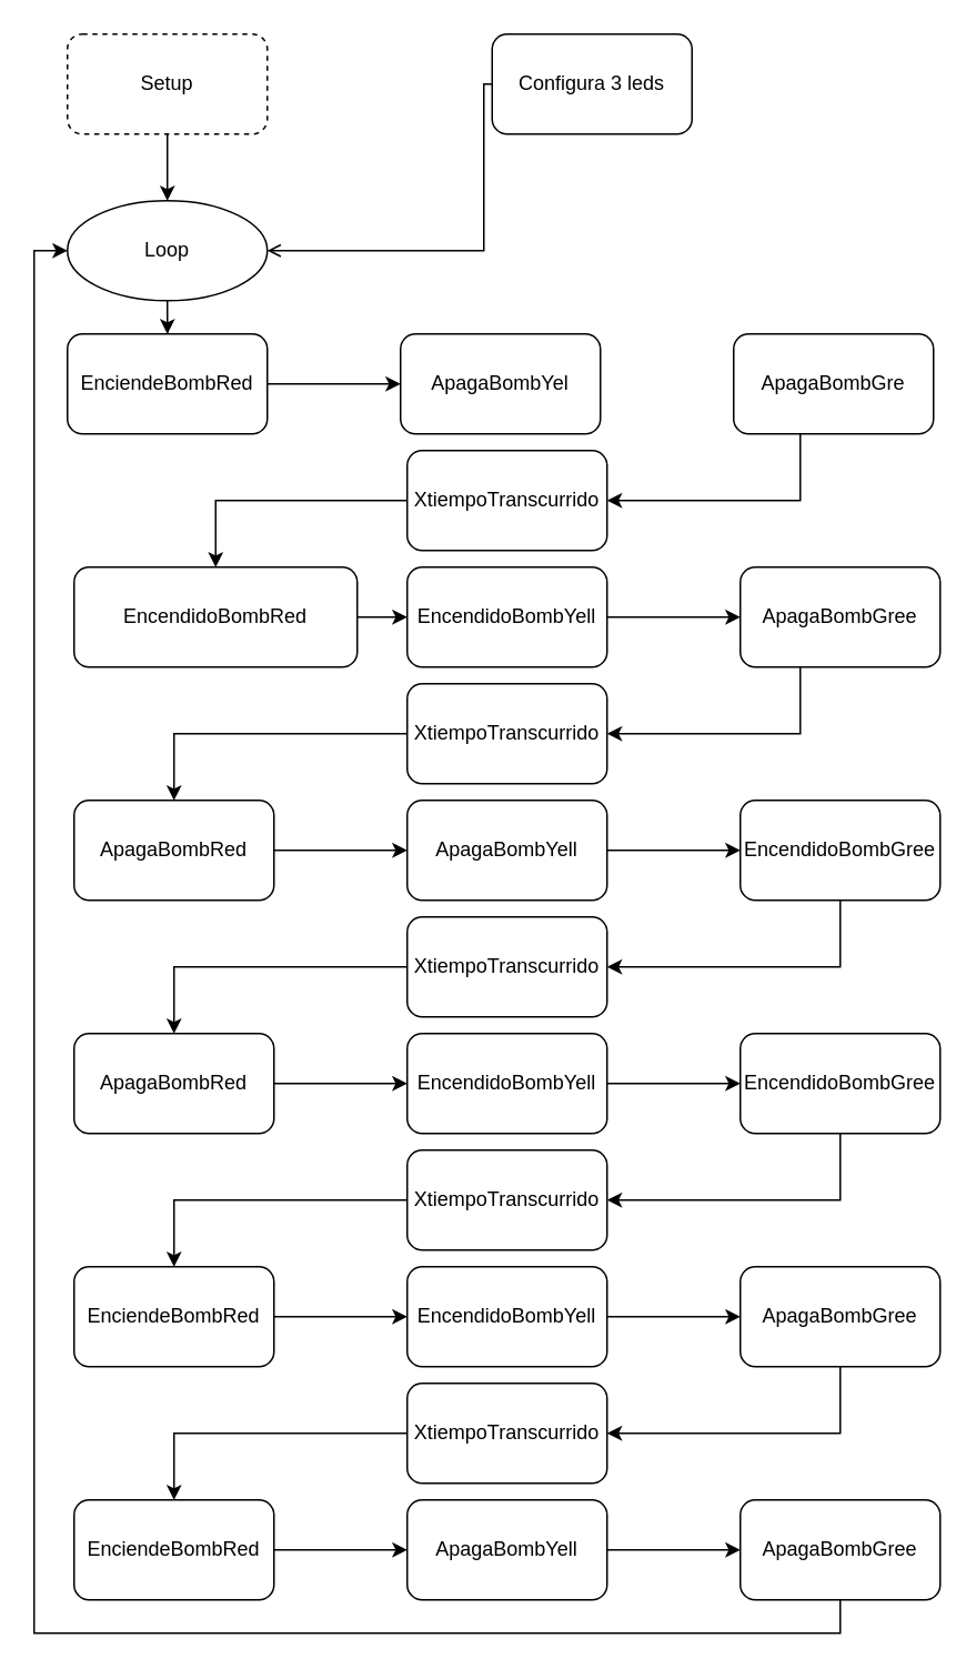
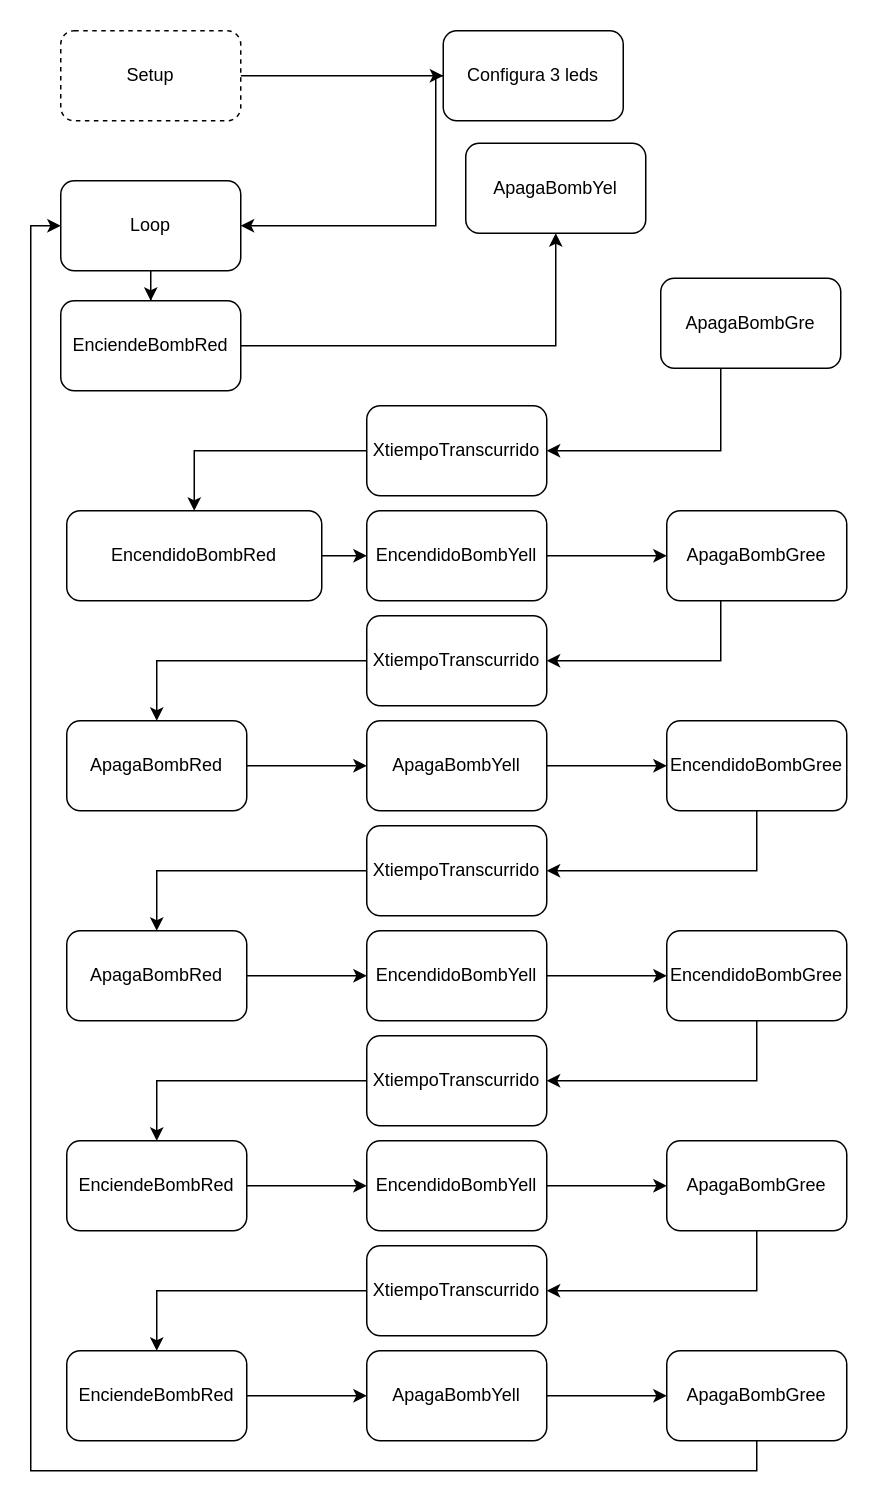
- <mxCell id="6" value="" style="edgeStyle=orthogonalEdgeStyle;rounded=0;orthogonalLoop=1;jettySize=auto;html=1;" edge="1" parent="1" source="7" target="5"><mxGeometry relative="1" as="geometry" /></mxCell>
+ <mxCell id="6" value="" style="edgeStyle=orthogonalEdgeStyle;rounded=0;orthogonalLoop=1;jettySize=auto;html=1;" edge="1" parent="1" source="7" target="9"><mxGeometry relative="1" as="geometry" /></mxCell>
- <mxCell id="5" value="Loop" style="ellipse;whiteSpace=wrap;html=1;" vertex="1" parent="1"><mxGeometry x="40" y="120" width="120" height="60" as="geometry" /></mxCell>
+ <mxCell id="5" value="Loop" style="rounded=1;whiteSpace=wrap;html=1;" vertex="1" parent="1"><mxGeometry x="40" y="120" width="120" height="60" as="geometry" /></mxCell>
- <mxCell id="8" style="edgeStyle=orthogonalEdgeStyle;rounded=0;orthogonalLoop=1;jettySize=auto;html=1;endArrow=open;" edge="1" parent="1" source="9" target="5"><mxGeometry relative="1" as="geometry"><Array as="points"><mxPoint x="290" y="150" /></Array></mxGeometry></mxCell>
+ <mxCell id="8" style="edgeStyle=orthogonalEdgeStyle;rounded=0;orthogonalLoop=1;jettySize=auto;html=1;" edge="1" parent="1" source="9" target="5"><mxGeometry relative="1" as="geometry"><Array as="points"><mxPoint x="290" y="150" /></Array></mxGeometry></mxCell>
- <mxCell id="10" value="ApagaBombYel" style="whiteSpace=wrap;html=1;rounded=1;" vertex="1" parent="1"><mxGeometry x="240" y="200" width="120" height="60" as="geometry" /></mxCell>
+ <mxCell id="10" value="ApagaBombYel" style="whiteSpace=wrap;html=1;rounded=1;" vertex="1" parent="1"><mxGeometry x="310" y="95" width="120" height="60" as="geometry" /></mxCell>
- <mxCell id="12" value="ApagaBombGre" style="whiteSpace=wrap;html=1;rounded=1;" vertex="1" parent="1"><mxGeometry x="440" y="200" width="120" height="60" as="geometry" /></mxCell>
+ <mxCell id="12" value="ApagaBombGre" style="whiteSpace=wrap;html=1;rounded=1;" vertex="1" parent="1"><mxGeometry x="440" y="185" width="120" height="60" as="geometry" /></mxCell>
